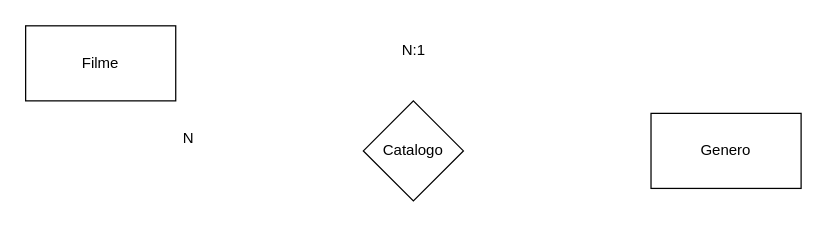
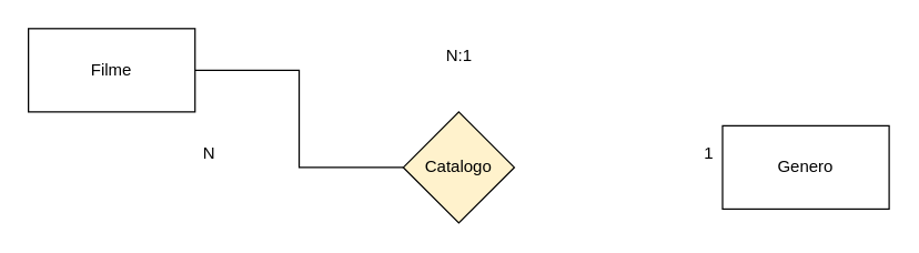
+ <mxCell id="2" style="edgeStyle=orthogonalEdgeStyle;rounded=0;orthogonalLoop=1;jettySize=auto;html=1;exitX=1;exitY=0.5;exitDx=0;exitDy=0;endArrow=none;endFill=0;" edge="1" parent="1" source="3" target="5"><mxGeometry relative="1" as="geometry" /></mxCell>
+ <mxCell id="8" value="1" style="text;html=1;align=center;verticalAlign=middle;resizable=0;points=[];autosize=1;" vertex="1" parent="1"><mxGeometry x="500" y="100" width="20" height="20" as="geometry" /></mxCell>
- <mxCell id="5" value="Catalogo" style="rhombus;whiteSpace=wrap;html=1;" vertex="1" parent="1"><mxGeometry x="290" y="80" width="80" height="80" as="geometry" /></mxCell>
+ <mxCell id="5" value="Catalogo" style="rhombus;whiteSpace=wrap;html=1;fillColor=#fff2cc;" vertex="1" parent="1"><mxGeometry x="290" y="80" width="80" height="80" as="geometry" /></mxCell>
